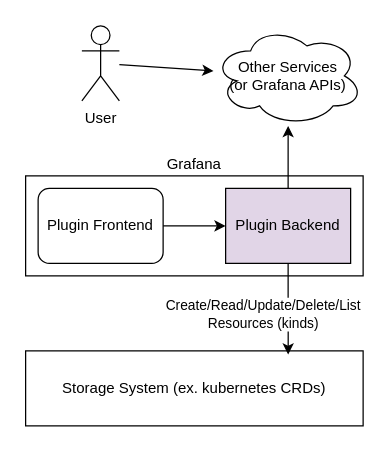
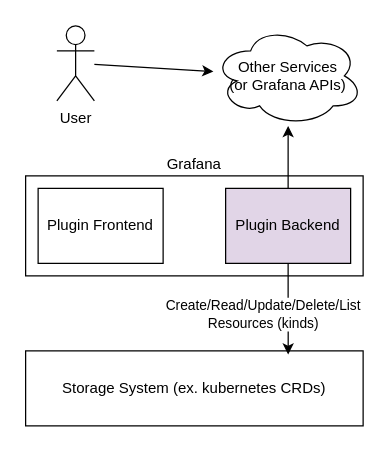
- <mxCell id="7" value="User" style="shape=umlActor;verticalLabelPosition=bottom;verticalAlign=top;html=1;outlineConnect=0;" parent="1" vertex="1"><mxGeometry x="65" y="20" width="30" height="60" as="geometry" /></mxCell>
+ <mxCell id="7" value="User" style="shape=umlActor;verticalLabelPosition=bottom;verticalAlign=top;html=1;outlineConnect=0;" parent="1" vertex="1"><mxGeometry x="45" y="20" width="30" height="60" as="geometry" /></mxCell>
- <mxCell id="4" value="Plugin Frontend" style="whiteSpace=wrap;html=1;rounded=1;" parent="1" vertex="1"><mxGeometry x="30" y="150" width="100" height="60" as="geometry" /></mxCell>
+ <mxCell id="4" value="Plugin Frontend" style="rounded=0;whiteSpace=wrap;html=1;" parent="1" vertex="1"><mxGeometry x="30" y="150" width="100" height="60" as="geometry" /></mxCell>
- <mxCell id="11" value="" style="endArrow=classic;html=1;rounded=0;exitX=1;exitY=0.5;exitDx=0;exitDy=0;entryX=0;entryY=0.5;entryDx=0;entryDy=0;" parent="1" source="4" target="3" edge="1"><mxGeometry width="50" height="50" relative="1" as="geometry"><mxPoint x="100" y="270" as="sourcePoint" /><mxPoint x="150" y="220" as="targetPoint" /></mxGeometry></mxCell>
